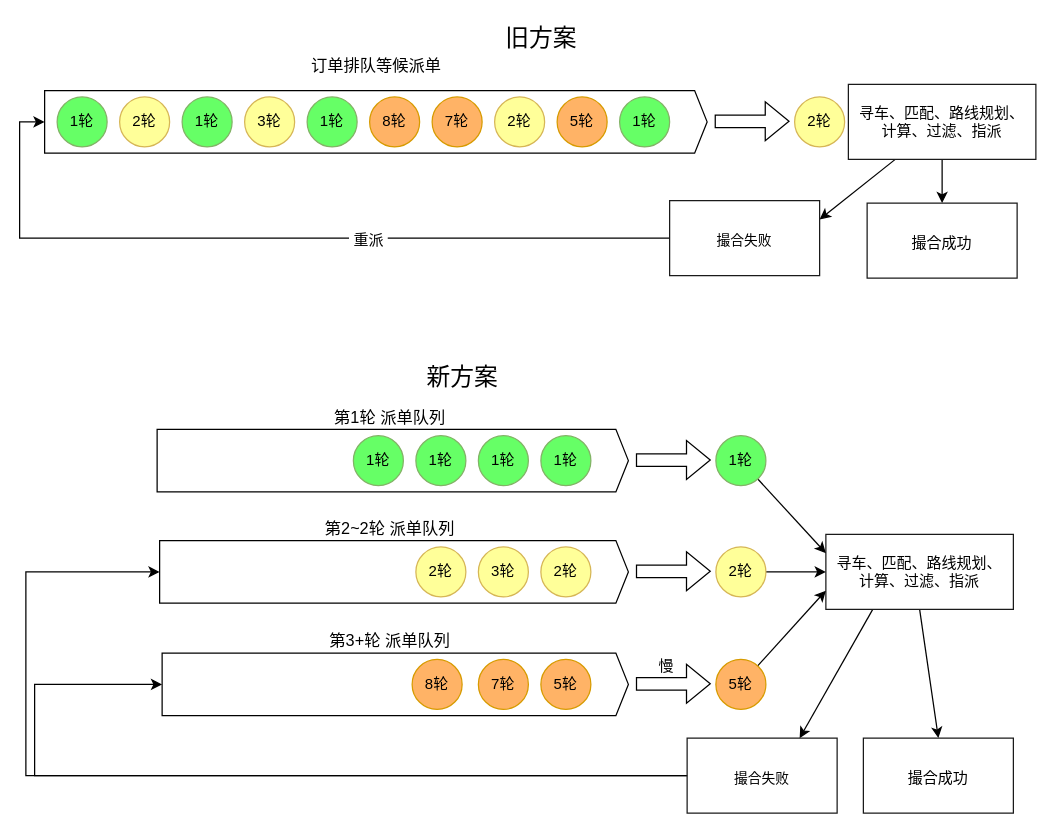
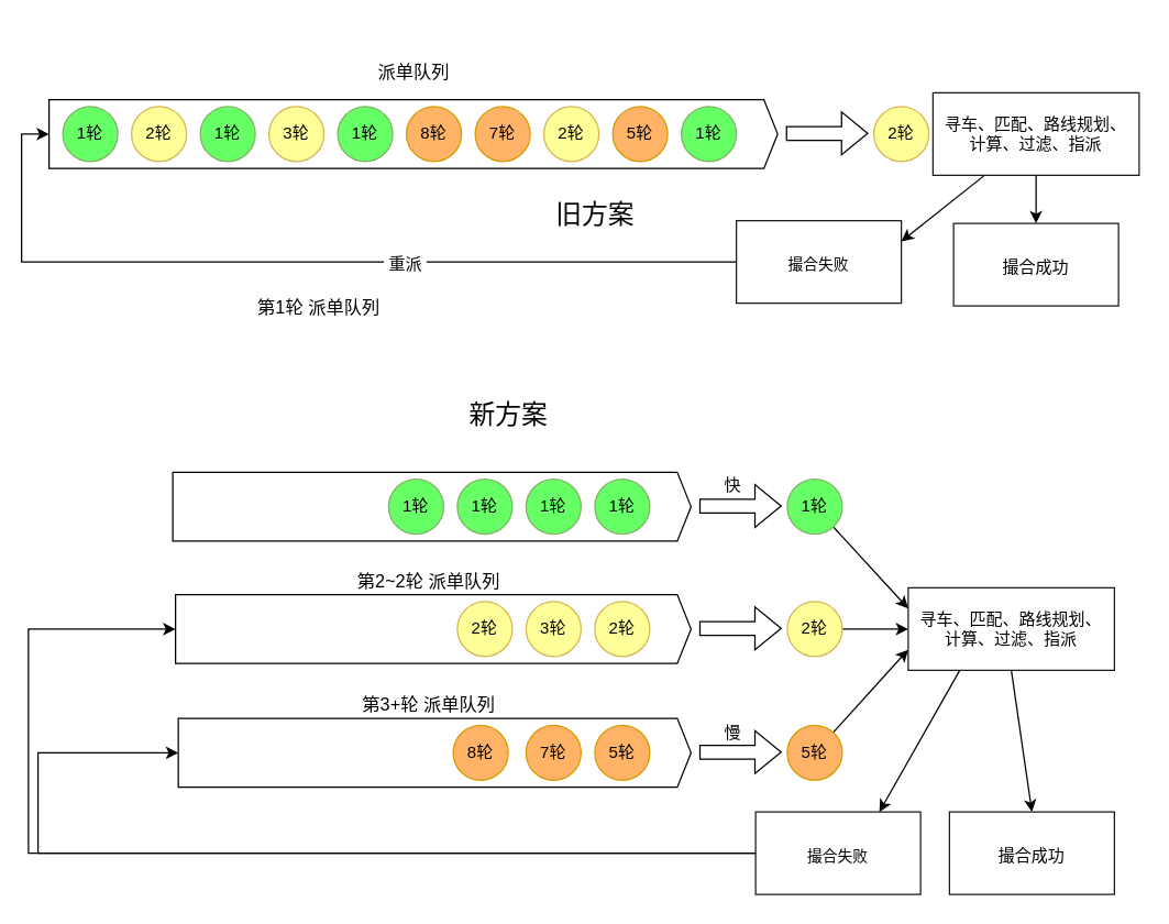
- <mxCell id="19" value="&lt;font style=&quot;font-size: 19px&quot;&gt;旧方案&lt;/font&gt;" style="text;html=1;align=center;verticalAlign=middle;resizable=0;points=[];autosize=1;strokeColor=none;fillColor=none;fontSize=13;strokeWidth=1;" vertex="1" parent="1"><mxGeometry x="398" y="20" width="67" height="22" as="geometry" /></mxCell>
+ <mxCell id="19" value="&lt;font style=&quot;font-size: 19px&quot;&gt;旧方案&lt;/font&gt;" style="text;html=1;align=center;verticalAlign=middle;resizable=0;points=[];autosize=1;strokeColor=none;fillColor=none;fontSize=13;strokeWidth=1;" vertex="1" parent="1"><mxGeometry x="398" y="145" width="67" height="22" as="geometry" /></mxCell>
- <mxCell id="17" value="&lt;font style=&quot;font-size: 13px&quot;&gt;订单排队等候派单&lt;/font&gt;" style="text;html=1;align=center;verticalAlign=middle;resizable=0;points=[];autosize=1;strokeColor=none;fillColor=none;" vertex="1" parent="1"><mxGeometry x="240" y="42" width="120" height="20" as="geometry" /></mxCell>
+ <mxCell id="17" value="&lt;font style=&quot;font-size: 13px&quot;&gt;派单队列&lt;/font&gt;" style="text;html=1;align=center;verticalAlign=middle;resizable=0;points=[];autosize=1;strokeColor=none;fillColor=none;" vertex="1" parent="1"><mxGeometry x="240" y="42" width="120" height="20" as="geometry" /></mxCell>
- <mxCell id="33" value="&lt;font style=&quot;font-size: 13px&quot;&gt;第1轮 派单队列&lt;/font&gt;" style="text;html=1;align=center;verticalAlign=middle;resizable=0;points=[];autosize=1;strokeColor=none;fillColor=none;" vertex="1" parent="1"><mxGeometry x="261" y="324" width="99" height="18" as="geometry" /></mxCell>
+ <mxCell id="33" value="&lt;font style=&quot;font-size: 13px&quot;&gt;第1轮 派单队列&lt;/font&gt;" style="text;html=1;align=center;verticalAlign=middle;resizable=0;points=[];autosize=1;strokeColor=none;fillColor=none;" vertex="1" parent="1"><mxGeometry x="181" y="214" width="99" height="18" as="geometry" /></mxCell>
+ <mxCell id="57" value="快" style="text;html=1;align=center;verticalAlign=middle;resizable=0;points=[];autosize=1;strokeColor=none;fillColor=none;fontSize=12;" vertex="1" parent="1"><mxGeometry x="521" y="344" width="22" height="18" as="geometry" /></mxCell>
